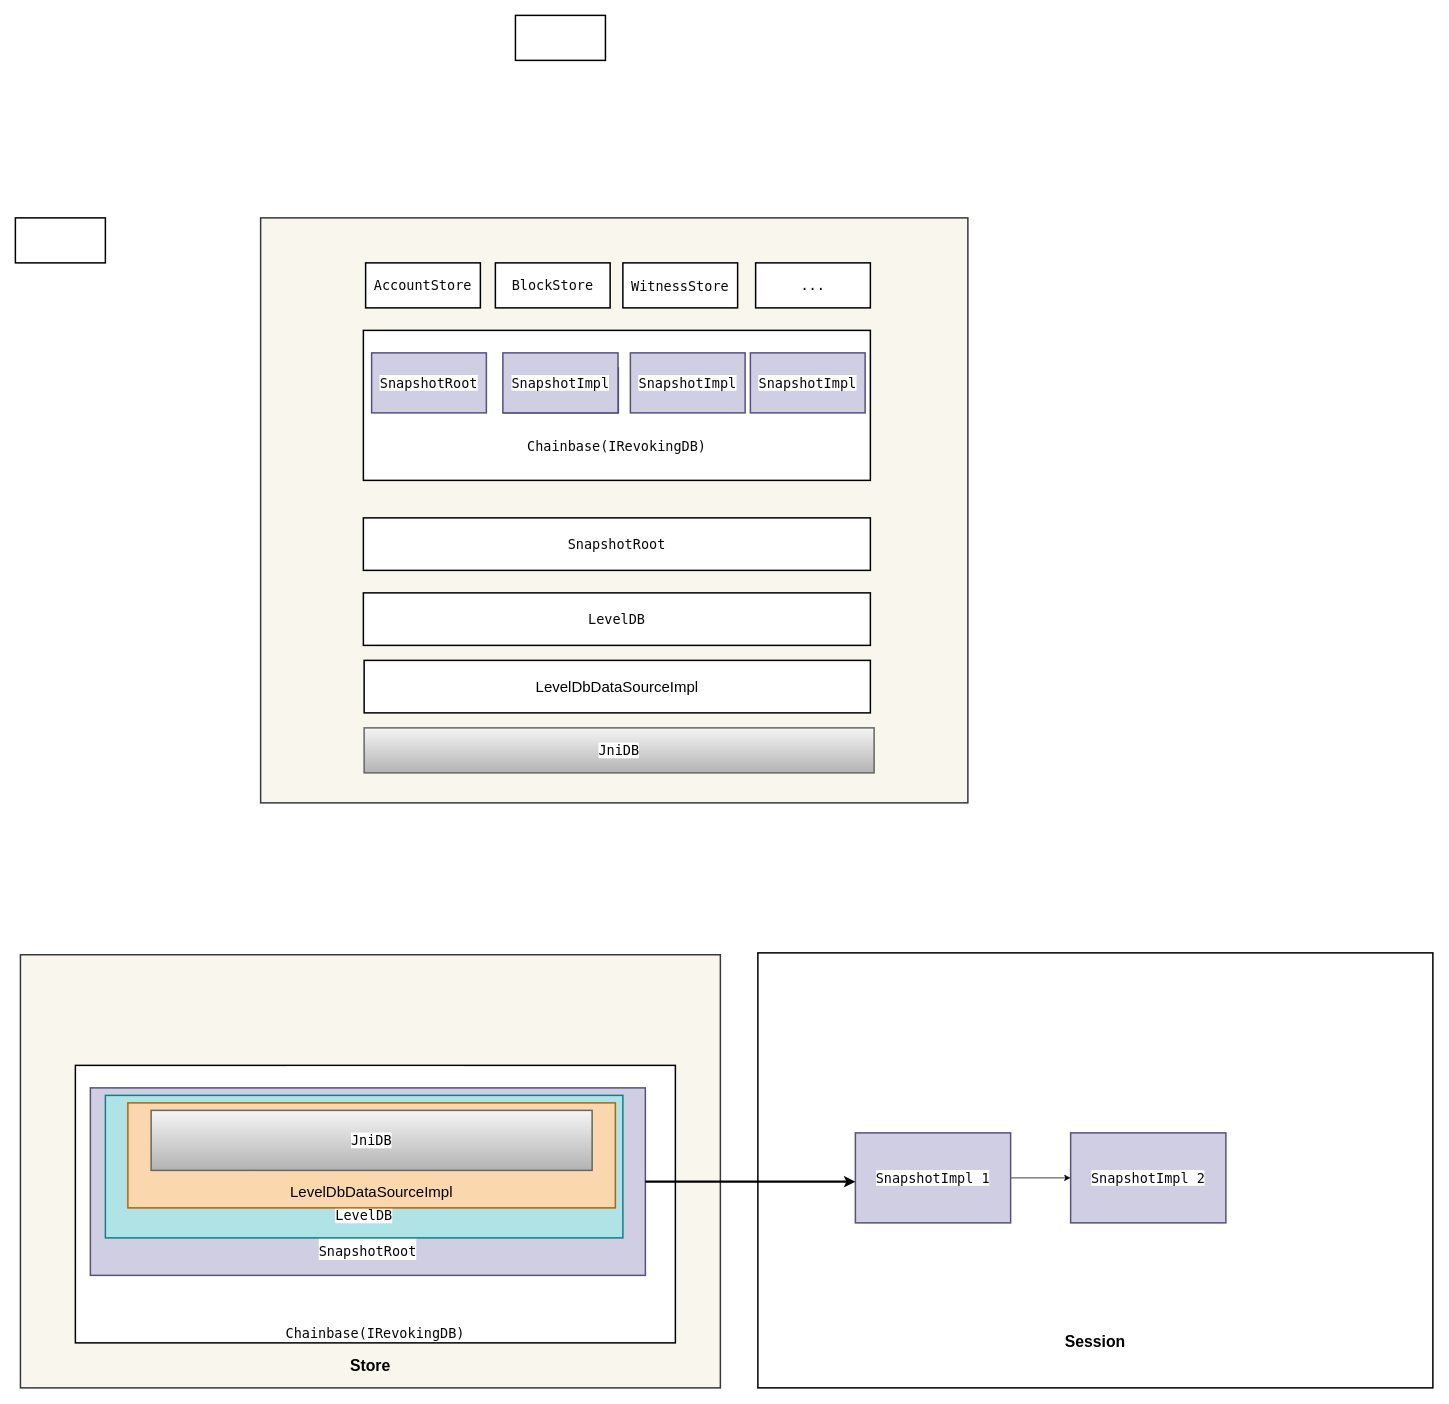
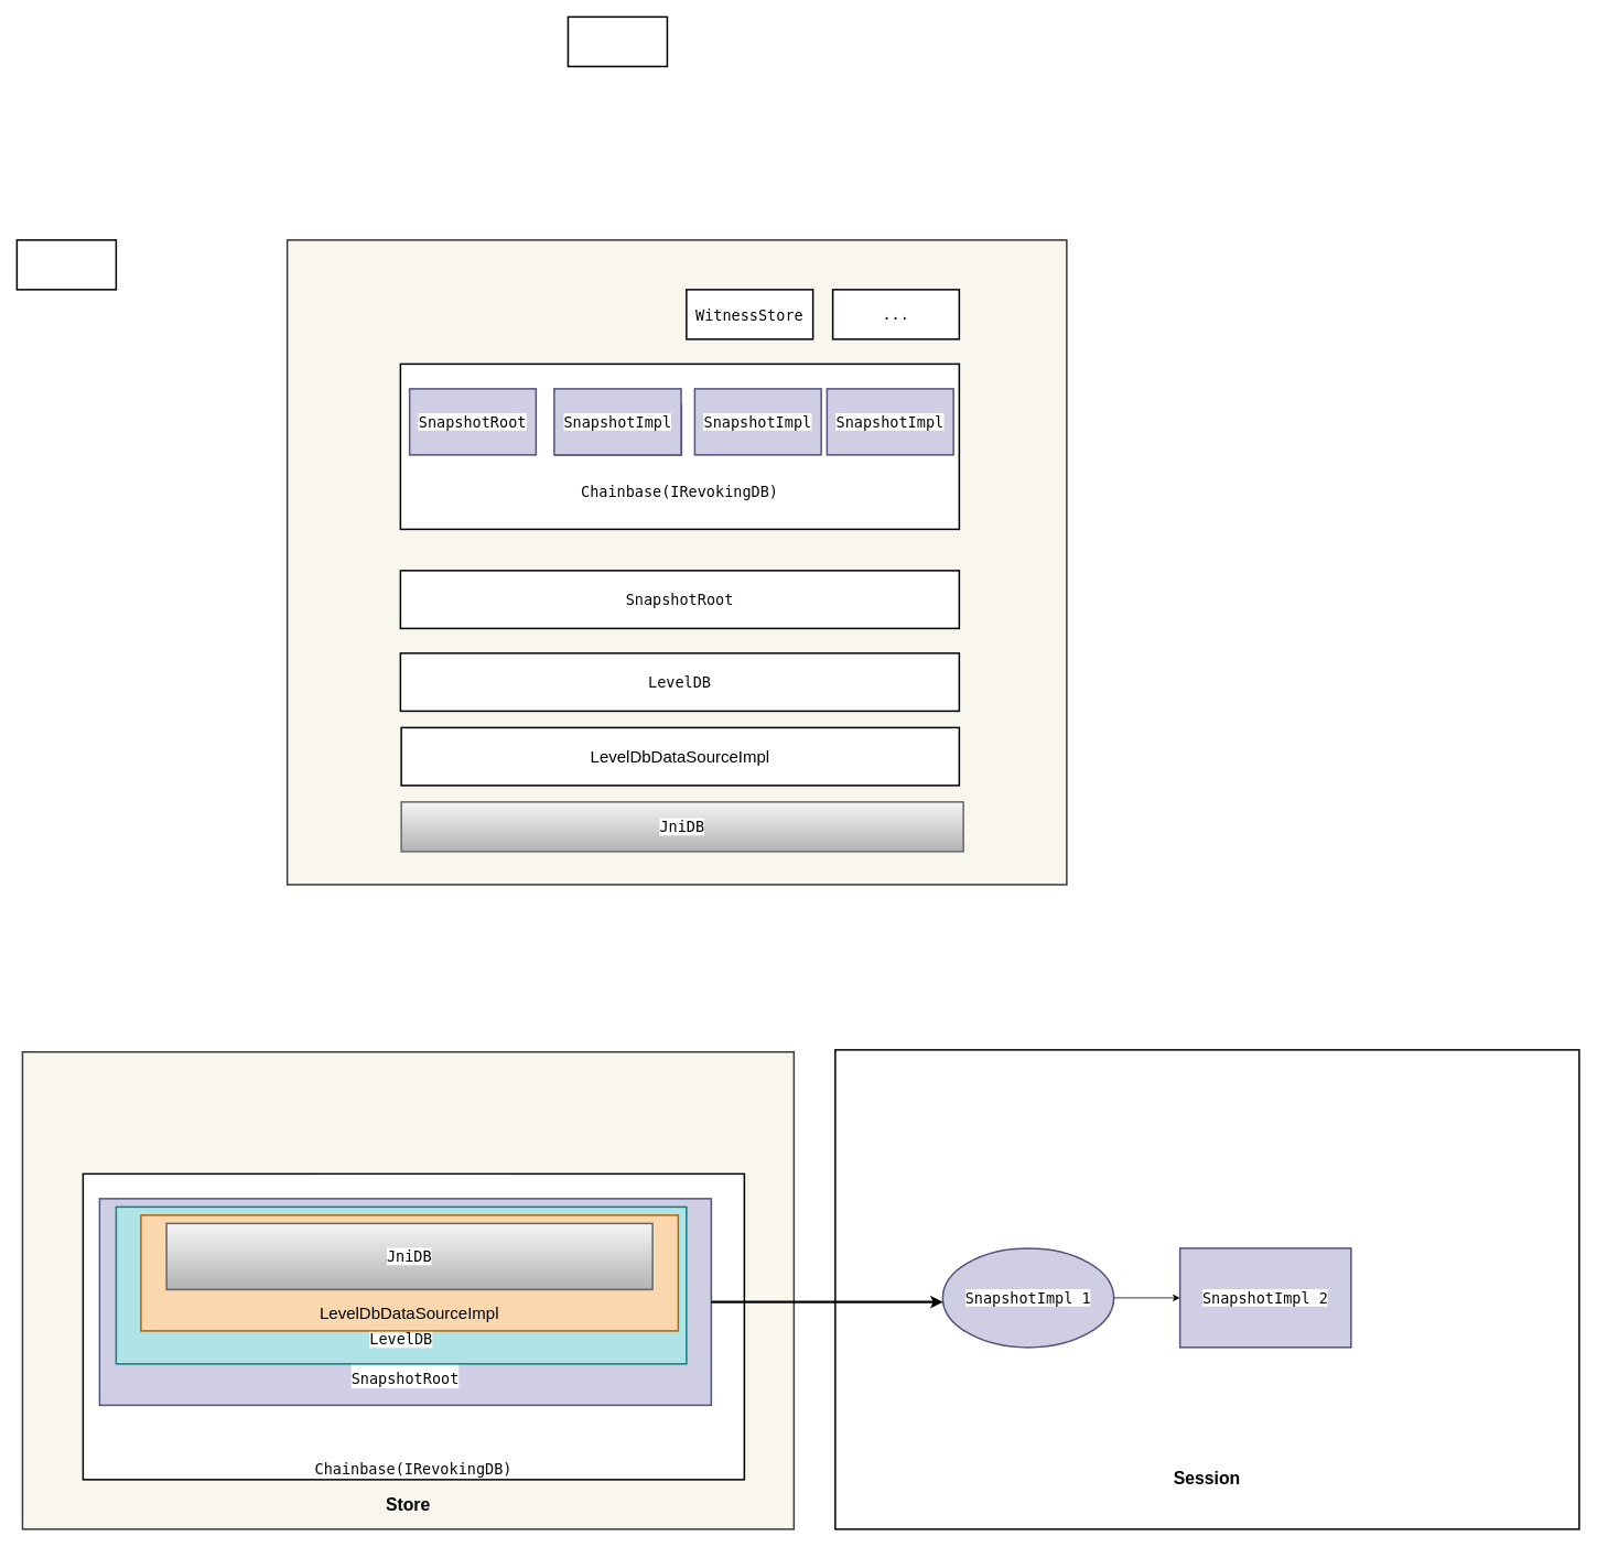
- <mxCell id="8" value="&lt;pre style=&quot;background-color:#ffffff;color:#080808;font-family:'Menlo',monospace;font-size:13.5pt;&quot;&gt;&lt;pre style=&quot;font-family: Menlo, monospace; font-size: 13.5pt;&quot;&gt;AccountStore&lt;/pre&gt;&lt;/pre&gt;" style="rounded=0;whiteSpace=wrap;html=1;fontSize=20;strokeWidth=2;" vertex="1" parent="1"><mxGeometry x="487" y="350" width="153" height="60" as="geometry" /></mxCell>
- <mxCell id="9" value="&lt;pre style=&quot;background-color:#ffffff;color:#080808;font-family:'Menlo',monospace;font-size:13.5pt;&quot;&gt;&lt;pre style=&quot;font-family: Menlo, monospace; font-size: 13.5pt;&quot;&gt;BlockStore&lt;/pre&gt;&lt;/pre&gt;" style="rounded=0;whiteSpace=wrap;html=1;fontSize=20;strokeWidth=2;" vertex="1" parent="1"><mxGeometry x="660" y="350" width="153" height="60" as="geometry" /></mxCell>
- <mxCell id="28" value="&lt;pre style=&quot;background-color:#ffffff;color:#080808;font-family:'Menlo',monospace;font-size:13.5pt;&quot;&gt;&lt;pre style=&quot;font-family: Menlo, monospace; font-size: 13.5pt;&quot;&gt;SnapshotImpl 1&lt;/pre&gt;&lt;/pre&gt;" style="rounded=0;whiteSpace=wrap;html=1;fontSize=20;strokeWidth=2;fillColor=#d0cee2;strokeColor=#56517e;" vertex="1" parent="1"><mxGeometry x="1140" y="1510" width="207" height="120" as="geometry" /></mxCell>
+ <mxCell id="28" value="&lt;pre style=&quot;background-color:#ffffff;color:#080808;font-family:'Menlo',monospace;font-size:13.5pt;&quot;&gt;&lt;pre style=&quot;font-family: Menlo, monospace; font-size: 13.5pt;&quot;&gt;SnapshotImpl 1&lt;/pre&gt;&lt;/pre&gt;" style="ellipse;whiteSpace=wrap;html=1;fontSize=20;strokeWidth=2;fillColor=#d0cee2;strokeColor=#56517e;" vertex="1" parent="1"><mxGeometry x="1140" y="1510" width="207" height="120" as="geometry" /></mxCell>
